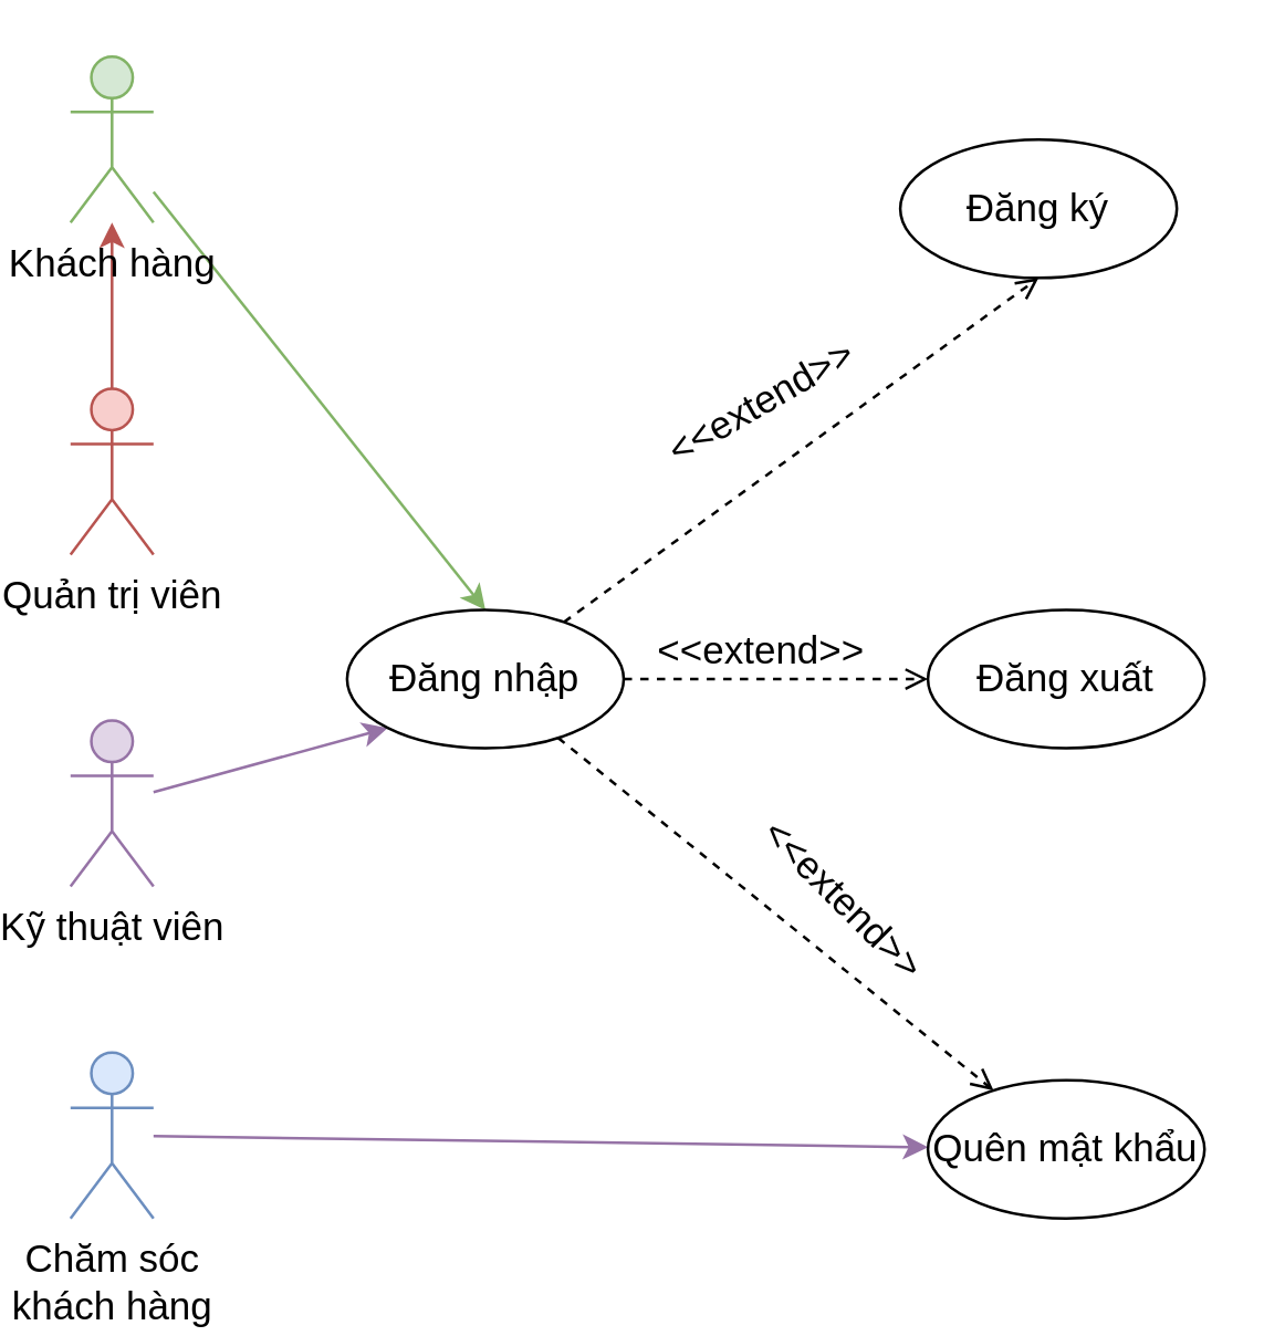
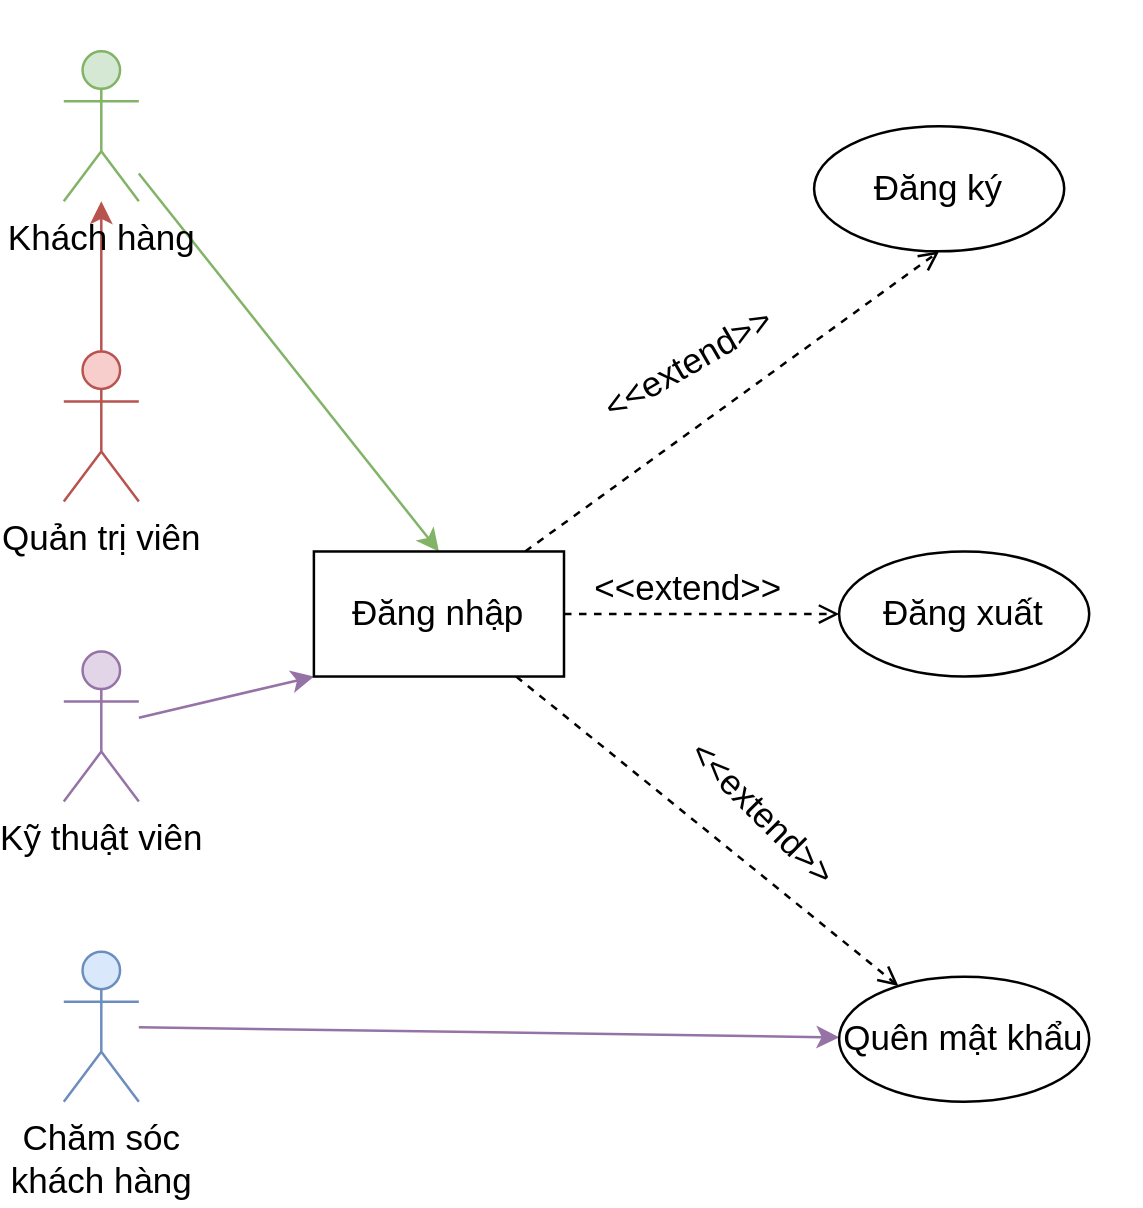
- <mxCell id="13" value="Đăng nhập" style="ellipse;whiteSpace=wrap;html=1;fontSize=14;" parent="1" vertex="1"><mxGeometry x="120" y="220" width="100" height="50" as="geometry" /></mxCell>
+ <mxCell id="13" value="Đăng nhập" style="whiteSpace=wrap;html=1;fontSize=14;rounded=0;" parent="1" vertex="1"><mxGeometry x="120" y="220" width="100" height="50" as="geometry" /></mxCell>
